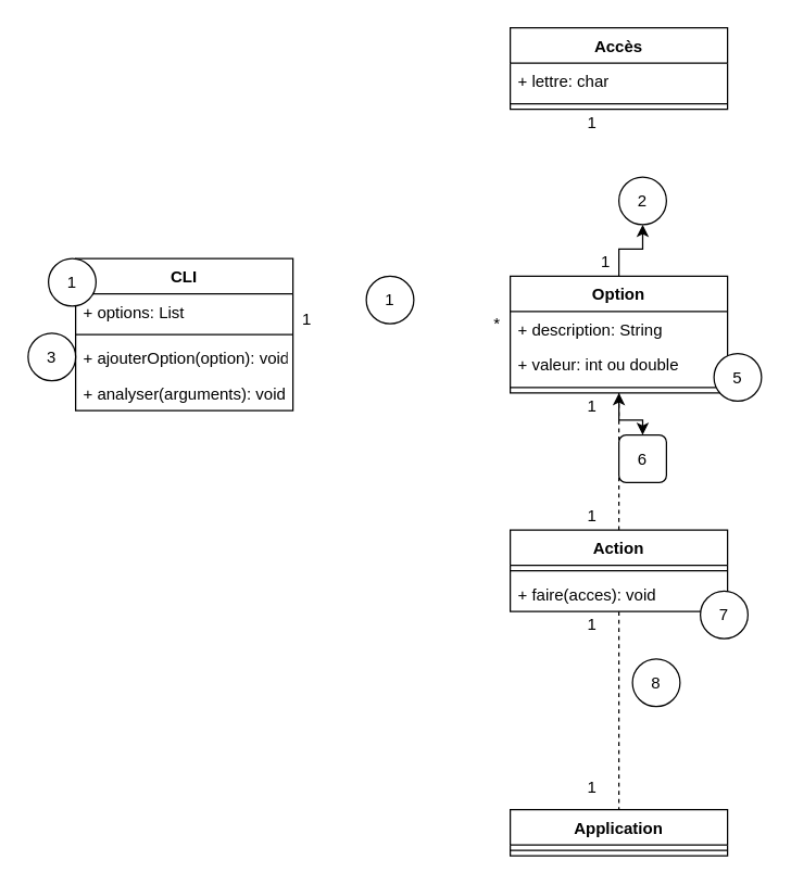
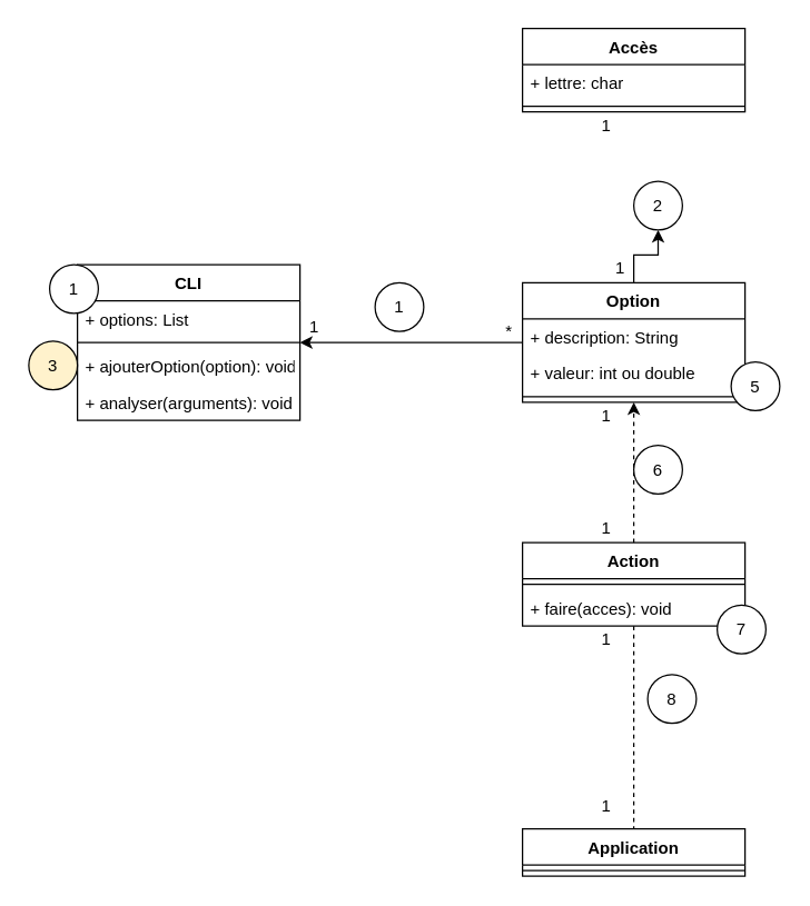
- <mxCell id="37" value="3" style="ellipse;whiteSpace=wrap;html=1;aspect=fixed;" vertex="1" parent="1"><mxGeometry x="20" y="245" width="35" height="35" as="geometry" /></mxCell>
+ <mxCell id="37" value="3" style="ellipse;whiteSpace=wrap;html=1;aspect=fixed;fillColor=#fff2cc;" vertex="1" parent="1"><mxGeometry x="20" y="245" width="35" height="35" as="geometry" /></mxCell>
- <mxCell id="7" value="" style="edgeStyle=orthogonalEdgeStyle;rounded=0;orthogonalLoop=1;jettySize=auto;html=1;" edge="1" parent="1" source="9" target="34"><mxGeometry relative="1" as="geometry" /></mxCell>
+ <mxCell id="7" value="" style="edgeStyle=orthogonalEdgeStyle;rounded=0;orthogonalLoop=1;jettySize=auto;html=1;" edge="1" parent="1" source="9" target="2"><mxGeometry relative="1" as="geometry" /></mxCell>
- <mxCell id="34" value="6" style="whiteSpace=wrap;html=1;aspect=fixed;rounded=1;" vertex="1" parent="1"><mxGeometry x="455" y="320" width="35" height="35" as="geometry" /></mxCell>
+ <mxCell id="34" value="6" style="ellipse;whiteSpace=wrap;html=1;aspect=fixed;" vertex="1" parent="1"><mxGeometry x="455" y="320" width="35" height="35" as="geometry" /></mxCell>
